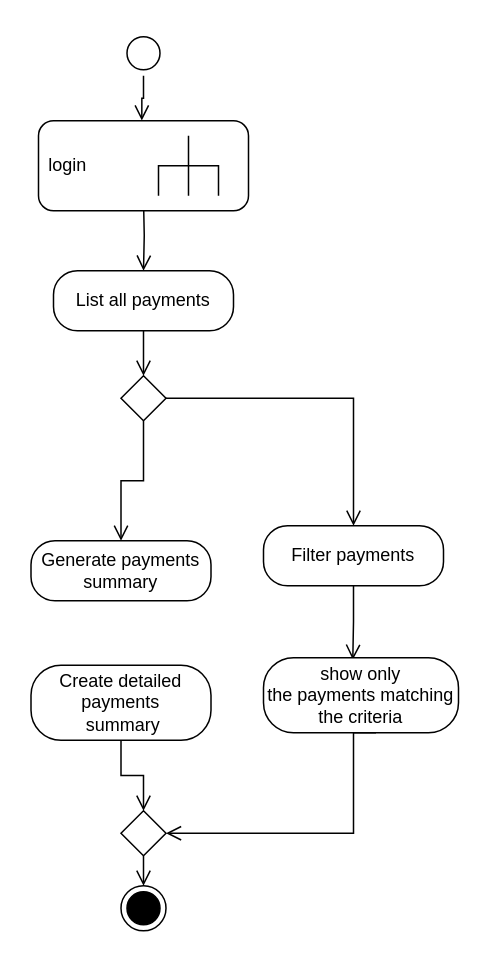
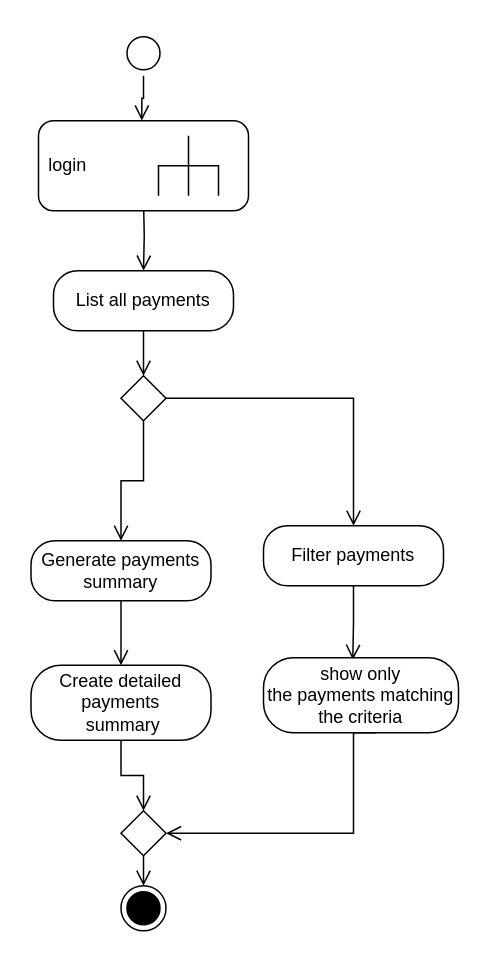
+ <mxCell id="10" value="" style="edgeStyle=orthogonalEdgeStyle;html=1;verticalAlign=bottom;endArrow=open;endSize=8;rounded=0;labelBackgroundColor=none;fontColor=default;entryX=0.5;entryY=0;entryDx=0;entryDy=0;" parent="1" source="9" target="13" edge="1"><mxGeometry relative="1" as="geometry"><mxPoint x="95" y="500" as="targetPoint" /></mxGeometry></mxCell>
